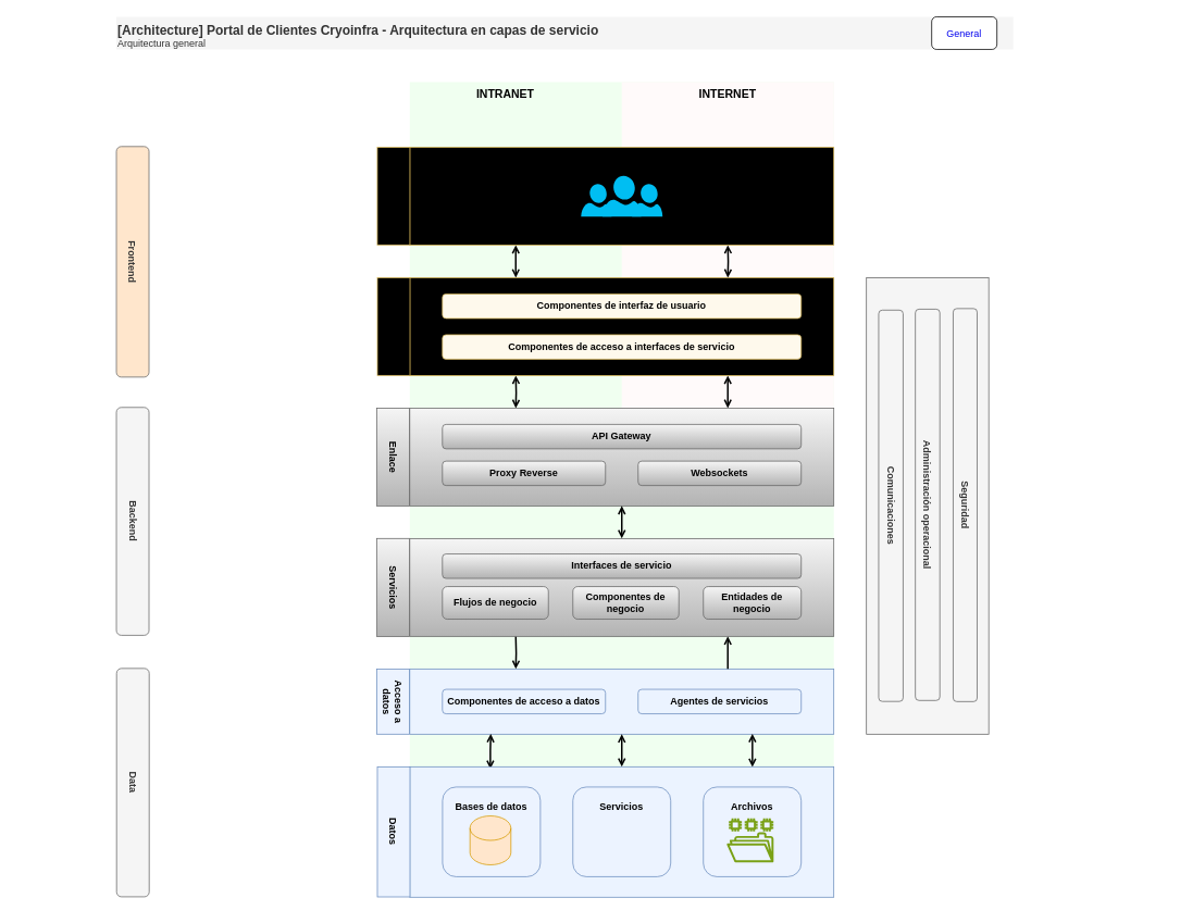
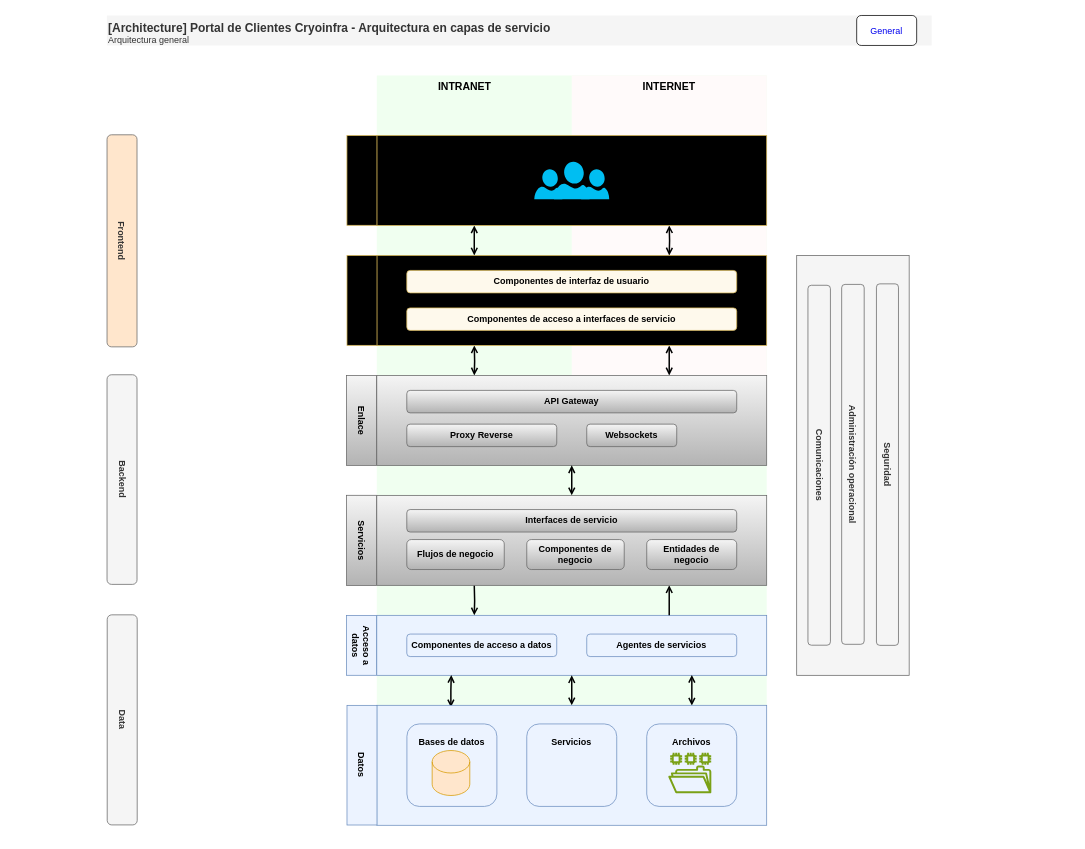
- <mxCell id="57" value="Websockets" style="rounded=1;whiteSpace=wrap;html=1;fillColor=#f5f5f5;strokeColor=#666666;fontStyle=1;gradientColor=#b3b3b3;" vertex="1" parent="54"><mxGeometry x="280" y="65" width="200" height="30" as="geometry" /></mxCell>
+ <mxCell id="57" value="Websockets" style="rounded=1;whiteSpace=wrap;html=1;fillColor=#f5f5f5;strokeColor=#666666;fontStyle=1;gradientColor=#b3b3b3;" vertex="1" parent="54"><mxGeometry x="280" y="65" width="120" height="30" as="geometry" /></mxCell>
